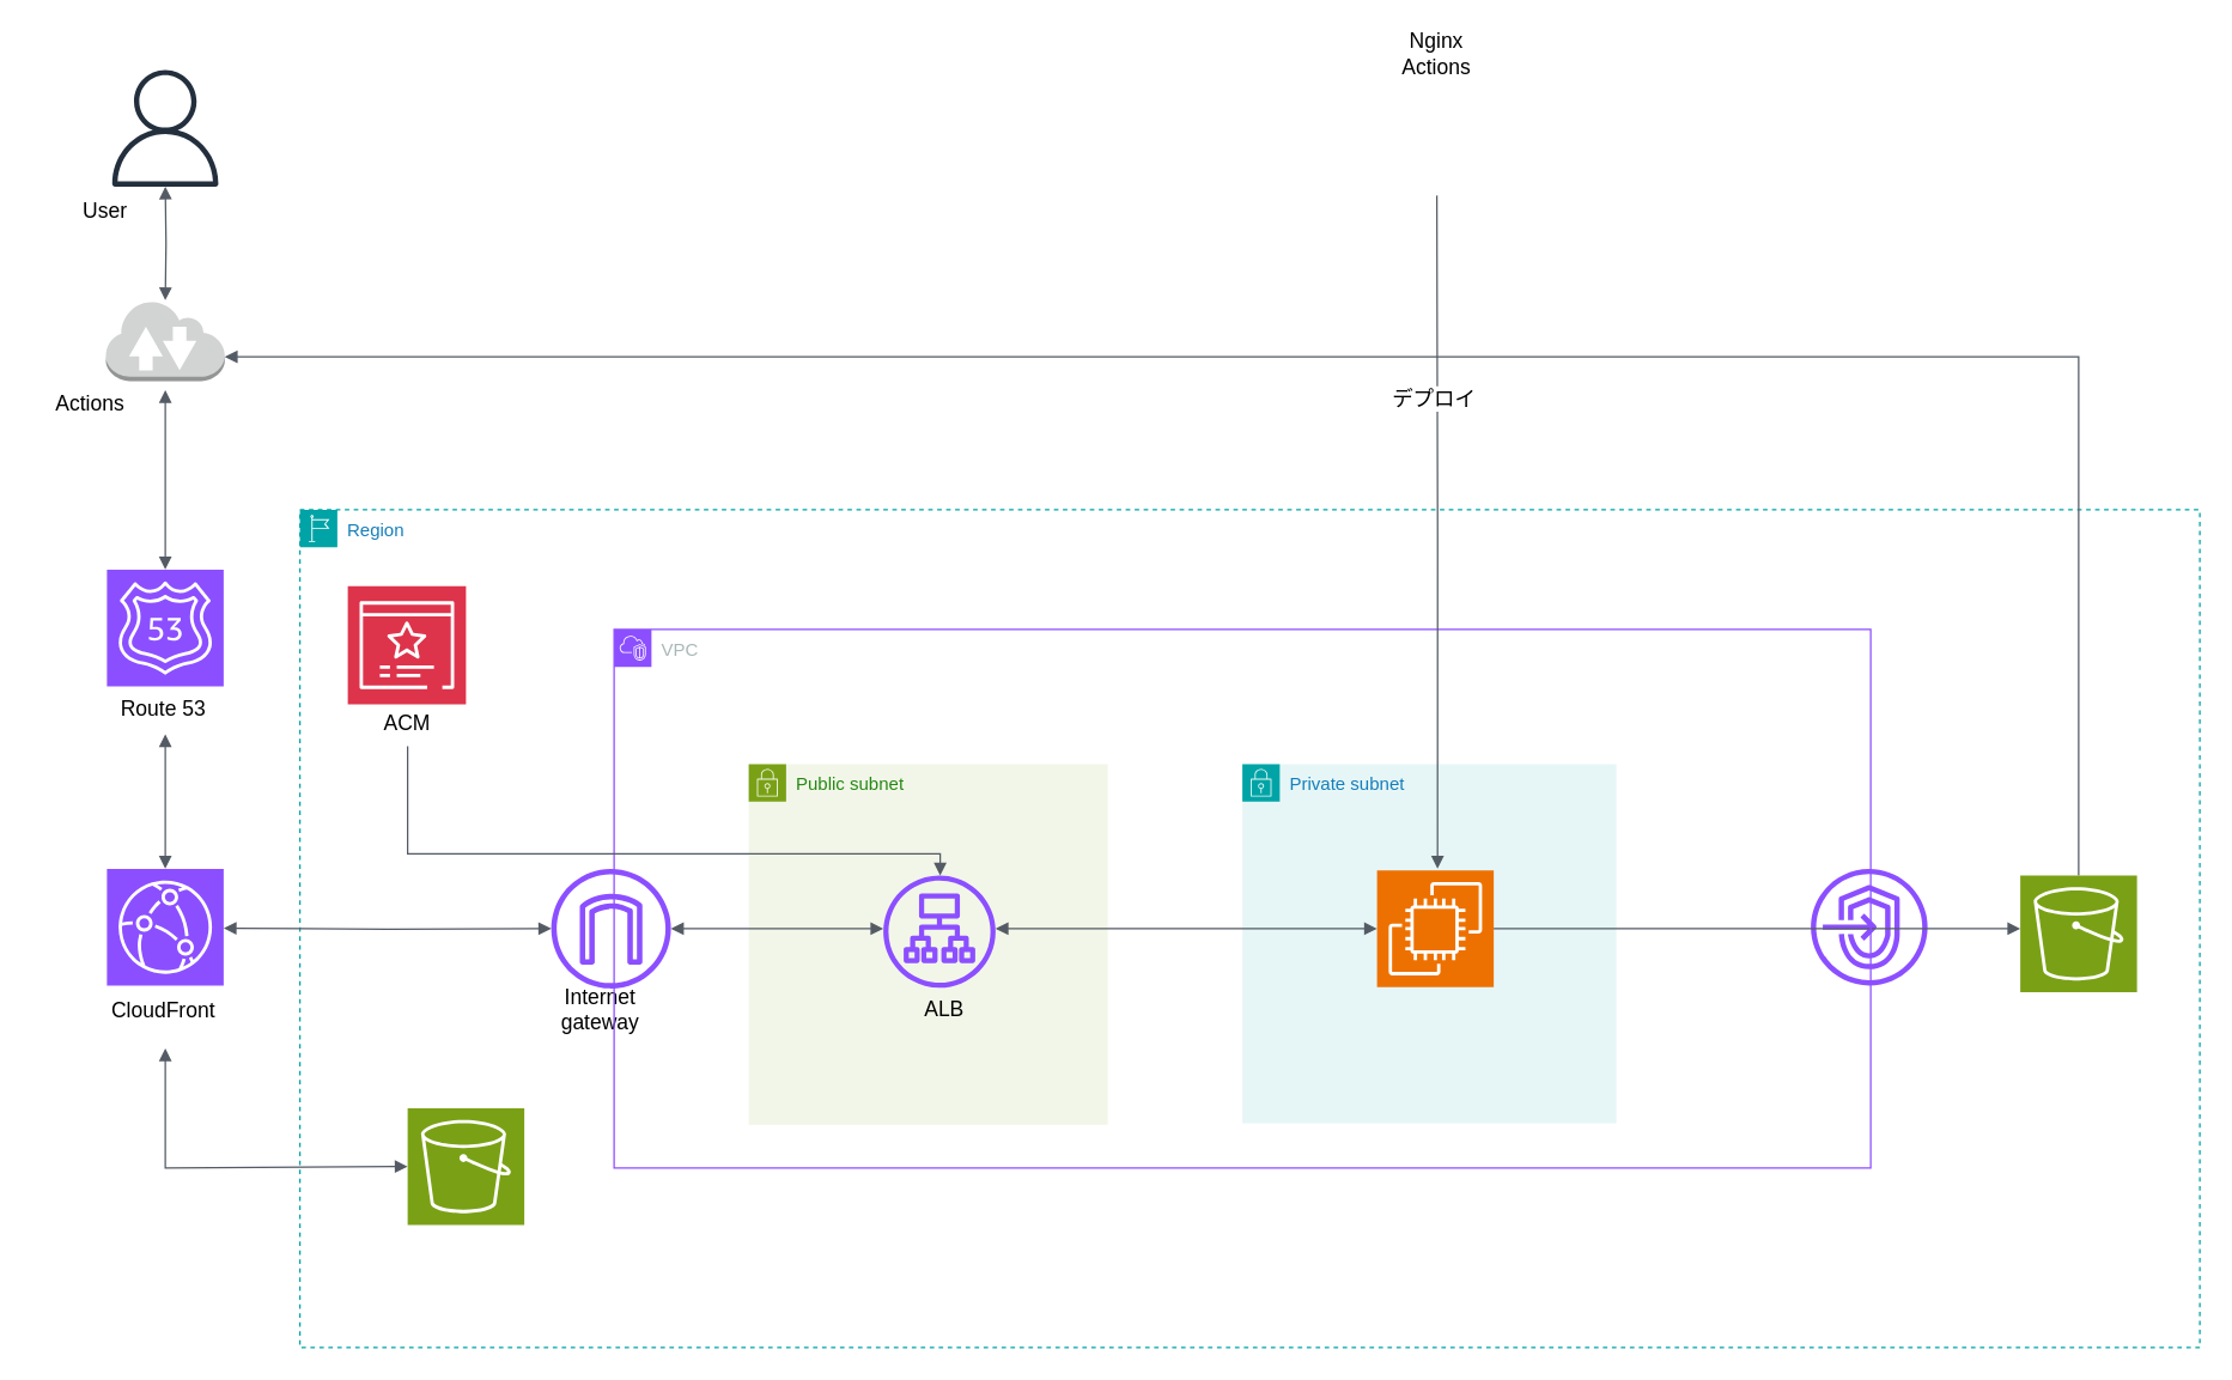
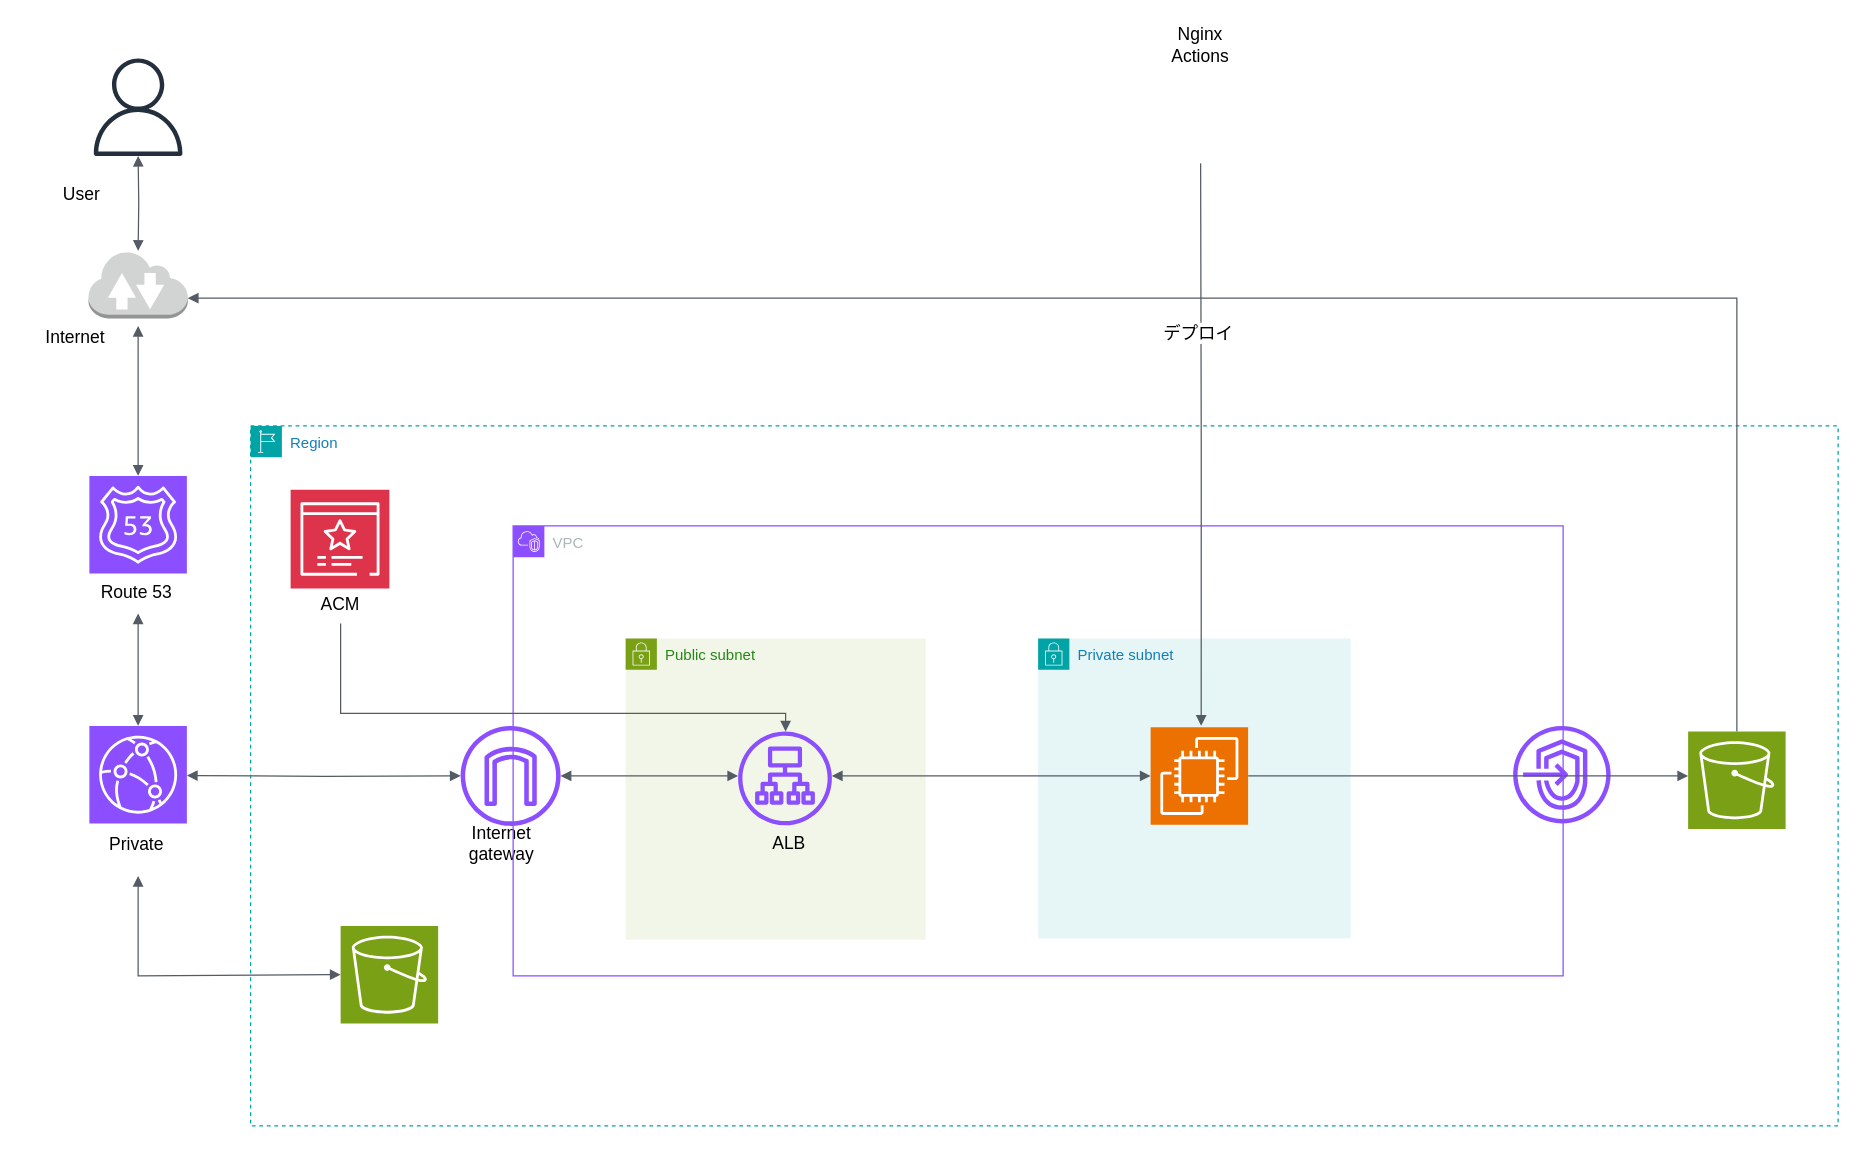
- <mxCell id="32" value="&lt;font style=&quot;font-size: 14px;&quot;&gt;User&lt;/font&gt;" style="text;strokeColor=none;align=center;fillColor=none;html=1;verticalAlign=middle;whiteSpace=wrap;rounded=0;" vertex="1" parent="1"><mxGeometry x="30" y="125" width="80" height="30" as="geometry" /></mxCell>
+ <mxCell id="32" value="&lt;font style=&quot;font-size: 14px;&quot;&gt;User&lt;/font&gt;" style="text;strokeColor=none;align=center;fillColor=none;html=1;verticalAlign=middle;whiteSpace=wrap;rounded=0;" vertex="1" parent="1"><mxGeometry x="25" y="140" width="80" height="30" as="geometry" /></mxCell>
- <mxCell id="31" value="&lt;font style=&quot;font-size: 14px;&quot;&gt;Actions&lt;/font&gt;" style="text;strokeColor=none;align=center;fillColor=none;html=1;verticalAlign=middle;whiteSpace=wrap;rounded=0;" vertex="1" parent="1"><mxGeometry x="20" y="254" width="80" height="30" as="geometry" /></mxCell>
+ <mxCell id="31" value="&lt;font style=&quot;font-size: 14px;&quot;&gt;Internet&lt;/font&gt;" style="text;strokeColor=none;align=center;fillColor=none;html=1;verticalAlign=middle;whiteSpace=wrap;rounded=0;" vertex="1" parent="1"><mxGeometry x="20" y="254" width="80" height="30" as="geometry" /></mxCell>
- <mxCell id="4" value="&lt;font style=&quot;font-size: 14px;&quot;&gt;CloudFront&lt;/font&gt;" style="text;strokeColor=none;align=center;fillColor=none;html=1;verticalAlign=middle;whiteSpace=wrap;rounded=0;" vertex="1" parent="1"><mxGeometry x="69" y="659.5" width="80" height="30" as="geometry" /></mxCell>
+ <mxCell id="4" value="&lt;font style=&quot;font-size: 14px;&quot;&gt;Private&lt;/font&gt;" style="text;strokeColor=none;align=center;fillColor=none;html=1;verticalAlign=middle;whiteSpace=wrap;rounded=0;" vertex="1" parent="1"><mxGeometry x="69" y="659.5" width="80" height="30" as="geometry" /></mxCell>
